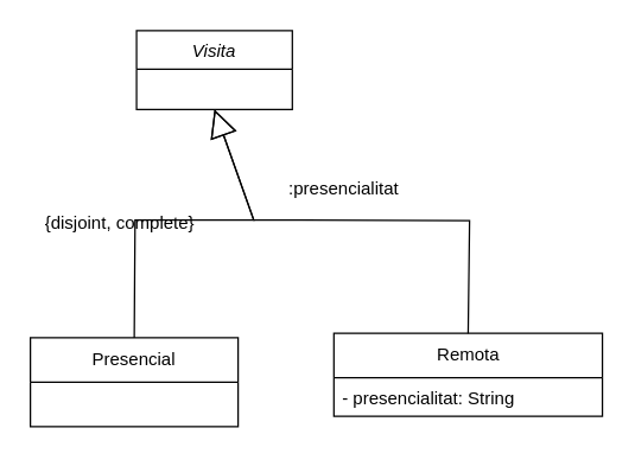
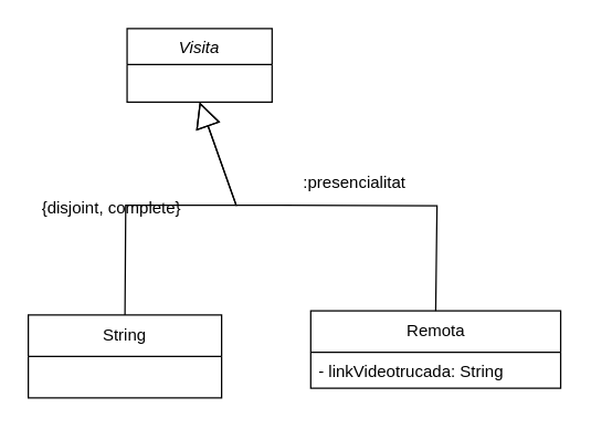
- <mxCell id="7" value=":presencialitat" style="text;html=1;align=center;verticalAlign=middle;resizable=0;points=[];autosize=1;strokeColor=none;fillColor=none;" vertex="1" parent="1"><mxGeometry x="180.55" y="111.89" width="100" height="30" as="geometry" /></mxCell>
+ <mxCell id="7" value=":presencialitat" style="text;html=1;align=center;verticalAlign=middle;resizable=0;points=[];autosize=1;strokeColor=none;fillColor=none;" vertex="1" parent="1"><mxGeometry x="205.55" y="116.89" width="100" height="30" as="geometry" /></mxCell>
- <mxCell id="3" value="Presencial" style="swimlane;fontStyle=0;childLayout=stackLayout;horizontal=1;startSize=30;horizontalStack=0;resizeParent=1;resizeParentMax=0;resizeLast=0;collapsible=1;marginBottom=0;whiteSpace=wrap;html=1;" vertex="1" parent="1"><mxGeometry x="20" y="227.23" width="140" height="60" as="geometry" /></mxCell>
+ <mxCell id="3" value="String" style="swimlane;fontStyle=0;childLayout=stackLayout;horizontal=1;startSize=30;horizontalStack=0;resizeParent=1;resizeParentMax=0;resizeLast=0;collapsible=1;marginBottom=0;whiteSpace=wrap;html=1;" vertex="1" parent="1"><mxGeometry x="20" y="227.23" width="140" height="60" as="geometry" /></mxCell>
- <mxCell id="6" value="- presencialitat: String" style="text;align=left;verticalAlign=top;spacingLeft=4;spacingRight=4;overflow=hidden;rotatable=0;points=[[0,0.5],[1,0.5]];portConstraint=eastwest;rounded=0;shadow=0;html=0;" vertex="1" parent="5"><mxGeometry y="30" width="181" height="26" as="geometry" /></mxCell>
+ <mxCell id="6" value="- linkVideotrucada: String" style="text;align=left;verticalAlign=top;spacingLeft=4;spacingRight=4;overflow=hidden;rotatable=0;points=[[0,0.5],[1,0.5]];portConstraint=eastwest;rounded=0;shadow=0;html=0;" vertex="1" parent="5"><mxGeometry y="30" width="181" height="26" as="geometry" /></mxCell>
